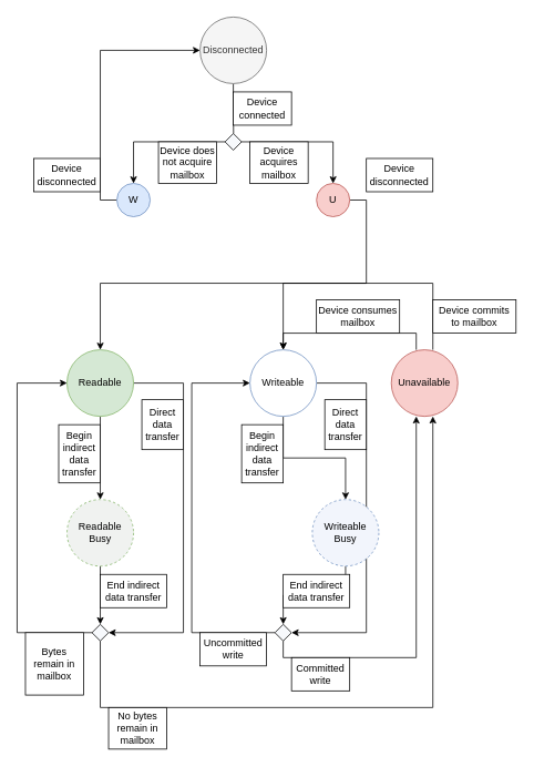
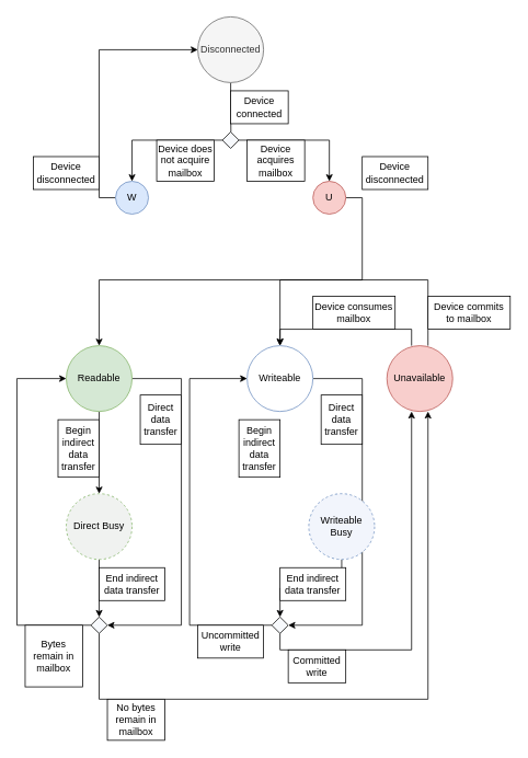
- <mxCell id="5" style="edgeStyle=orthogonalEdgeStyle;rounded=0;orthogonalLoop=1;jettySize=auto;html=1;exitX=0.5;exitY=1;exitDx=0;exitDy=0;entryX=0.5;entryY=0;entryDx=0;entryDy=0;endArrow=classic;endFill=1;" edge="1" parent="1" source="7" target="13"><mxGeometry relative="1" as="geometry" /></mxCell>
- <mxCell id="11" value="Readable Busy" style="ellipse;whiteSpace=wrap;html=1;aspect=fixed;dashed=1;fillColor=#F0F2F0;strokeColor=#82b366;" parent="1" vertex="1"><mxGeometry x="80" y="600" width="80" height="80" as="geometry" /></mxCell>
+ <mxCell id="11" value="Direct Busy" style="ellipse;whiteSpace=wrap;html=1;aspect=fixed;dashed=1;fillColor=#F0F2F0;strokeColor=#82b366;" parent="1" vertex="1"><mxGeometry x="80" y="600" width="80" height="80" as="geometry" /></mxCell>
